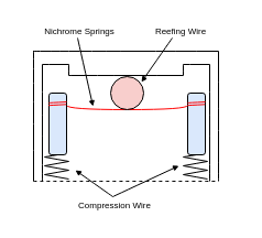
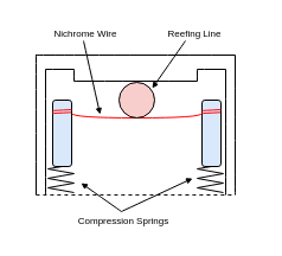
- <mxCell id="35" value="Nichrome Springs" style="text;html=1;strokeColor=none;fillColor=none;align=center;verticalAlign=middle;whiteSpace=wrap;rounded=0;fontSize=8;" vertex="1" parent="1"><mxGeometry x="20" y="20" width="104" height="16" as="geometry" /></mxCell>
+ <mxCell id="35" value="Nichrome Wire" style="text;html=1;strokeColor=none;fillColor=none;align=center;verticalAlign=middle;whiteSpace=wrap;rounded=0;fontSize=8;" vertex="1" parent="1"><mxGeometry x="20" y="20" width="104" height="16" as="geometry" /></mxCell>
- <mxCell id="33" value="Reefing Wire" style="text;html=1;strokeColor=none;fillColor=none;align=center;verticalAlign=middle;whiteSpace=wrap;rounded=0;fontSize=8;" vertex="1" parent="1"><mxGeometry x="112" y="20" width="104" height="16" as="geometry" /></mxCell>
+ <mxCell id="33" value="Reefing Line" style="text;html=1;strokeColor=none;fillColor=none;align=center;verticalAlign=middle;whiteSpace=wrap;rounded=0;fontSize=8;" vertex="1" parent="1"><mxGeometry x="112" y="20" width="104" height="16" as="geometry" /></mxCell>
- <mxCell id="31" value="Compression Wire" style="text;html=1;strokeColor=none;fillColor=none;align=center;verticalAlign=middle;whiteSpace=wrap;rounded=0;fontSize=8;" vertex="1" parent="1"><mxGeometry x="52" y="178" width="104" height="16" as="geometry" /></mxCell>
+ <mxCell id="31" value="Compression Springs" style="text;html=1;strokeColor=none;fillColor=none;align=center;verticalAlign=middle;whiteSpace=wrap;rounded=0;fontSize=8;" vertex="1" parent="1"><mxGeometry x="52" y="178" width="104" height="16" as="geometry" /></mxCell>
